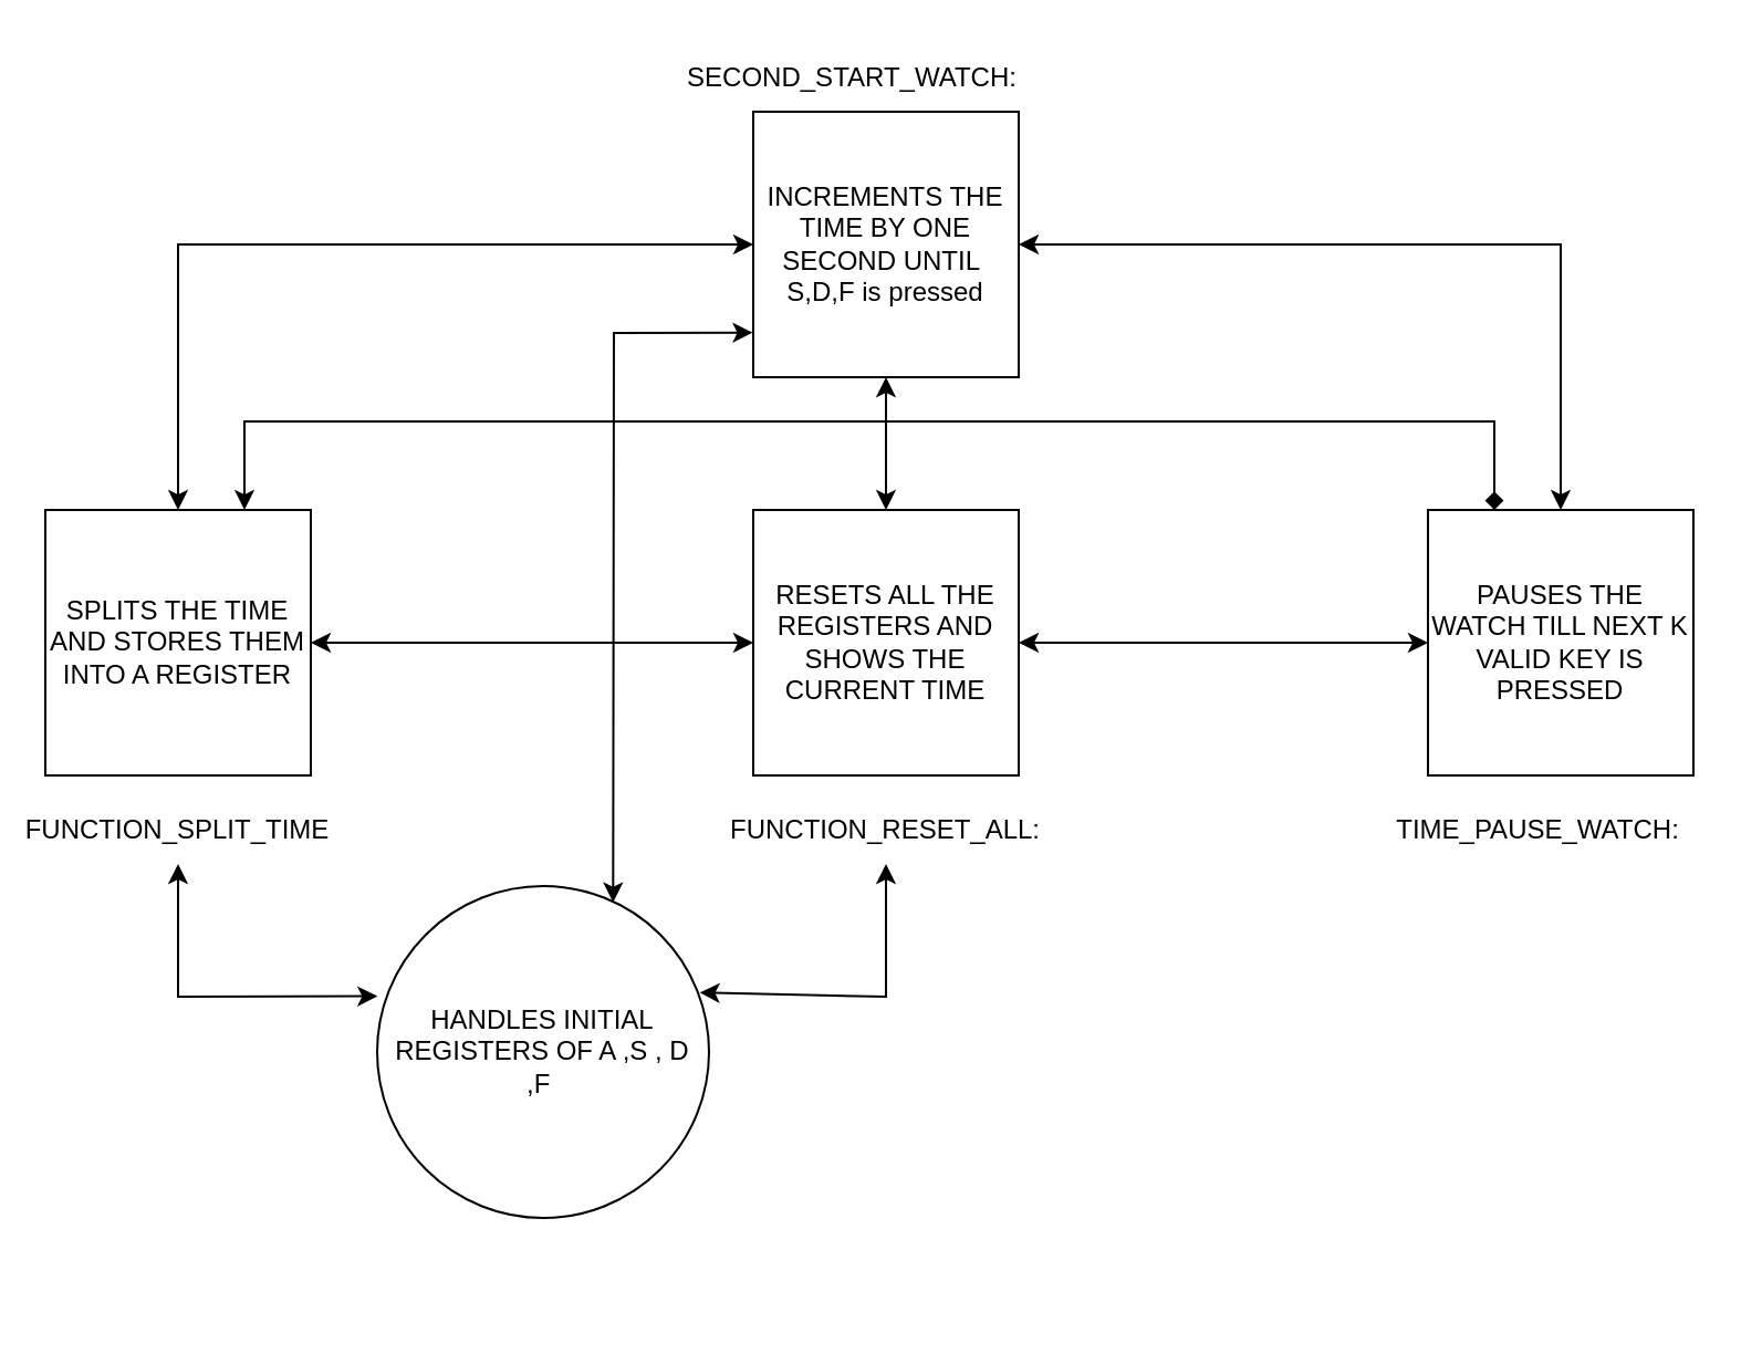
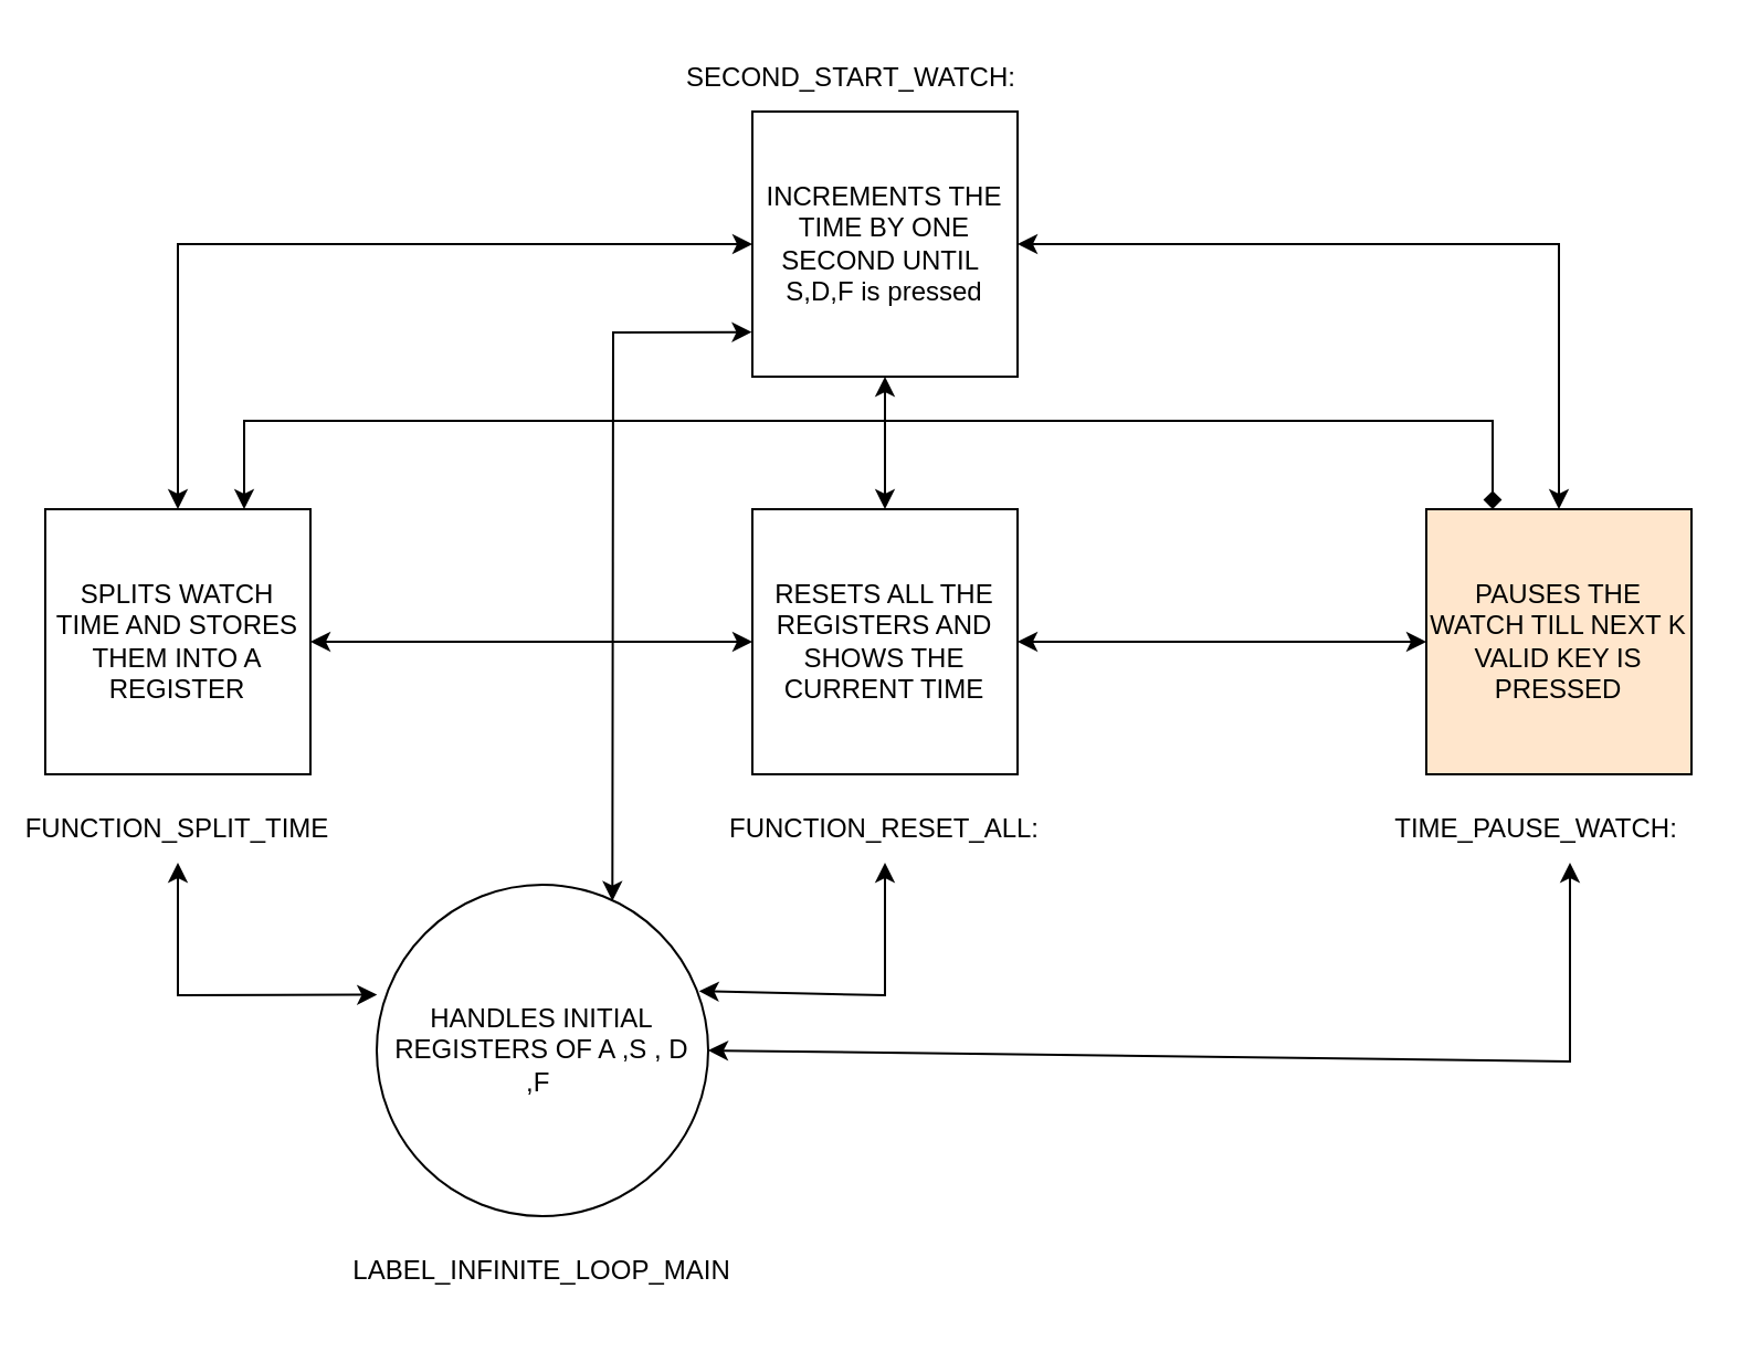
- <mxCell id="10" value="SPLITS THE TIME AND STORES THEM INTO A REGISTER" style="rounded=0;whiteSpace=wrap;html=1;" vertex="1" parent="1"><mxGeometry x="20" y="230" width="120" height="120" as="geometry" /></mxCell>
+ <mxCell id="10" value="SPLITS WATCH TIME AND STORES THEM INTO A REGISTER" style="rounded=0;whiteSpace=wrap;html=1;" vertex="1" parent="1"><mxGeometry x="20" y="230" width="120" height="120" as="geometry" /></mxCell>
- <mxCell id="8" value="PAUSES THE WATCH TILL NEXT K VALID KEY IS PRESSED" style="rounded=0;whiteSpace=wrap;html=1;" vertex="1" parent="1"><mxGeometry x="645" y="230" width="120" height="120" as="geometry" /></mxCell>
+ <mxCell id="8" value="PAUSES THE WATCH TILL NEXT K VALID KEY IS PRESSED" style="rounded=0;whiteSpace=wrap;html=1;fillColor=#ffe6cc;" vertex="1" parent="1"><mxGeometry x="645" y="230" width="120" height="120" as="geometry" /></mxCell>
+ <mxCell id="21" value="" style="endArrow=classic;startArrow=classic;html=1;rounded=0;exitX=1;exitY=0.5;exitDx=0;exitDy=0;entryX=0.75;entryY=1;entryDx=0;entryDy=0;" edge="1" parent="1" source="3" target="9"><mxGeometry width="50" height="50" relative="1" as="geometry"><mxPoint x="525" y="500" as="sourcePoint" /><mxPoint x="575" y="450" as="targetPoint" /><Array as="points"><mxPoint x="710" y="480" /></Array></mxGeometry></mxCell>
+ <mxCell id="4" value="LABEL_INFINITE_LOOP_MAIN" style="text;html=1;strokeColor=none;fillColor=none;align=center;verticalAlign=middle;whiteSpace=wrap;rounded=0;" vertex="1" parent="1"><mxGeometry x="215" y="560" width="60" height="30" as="geometry" /></mxCell>
